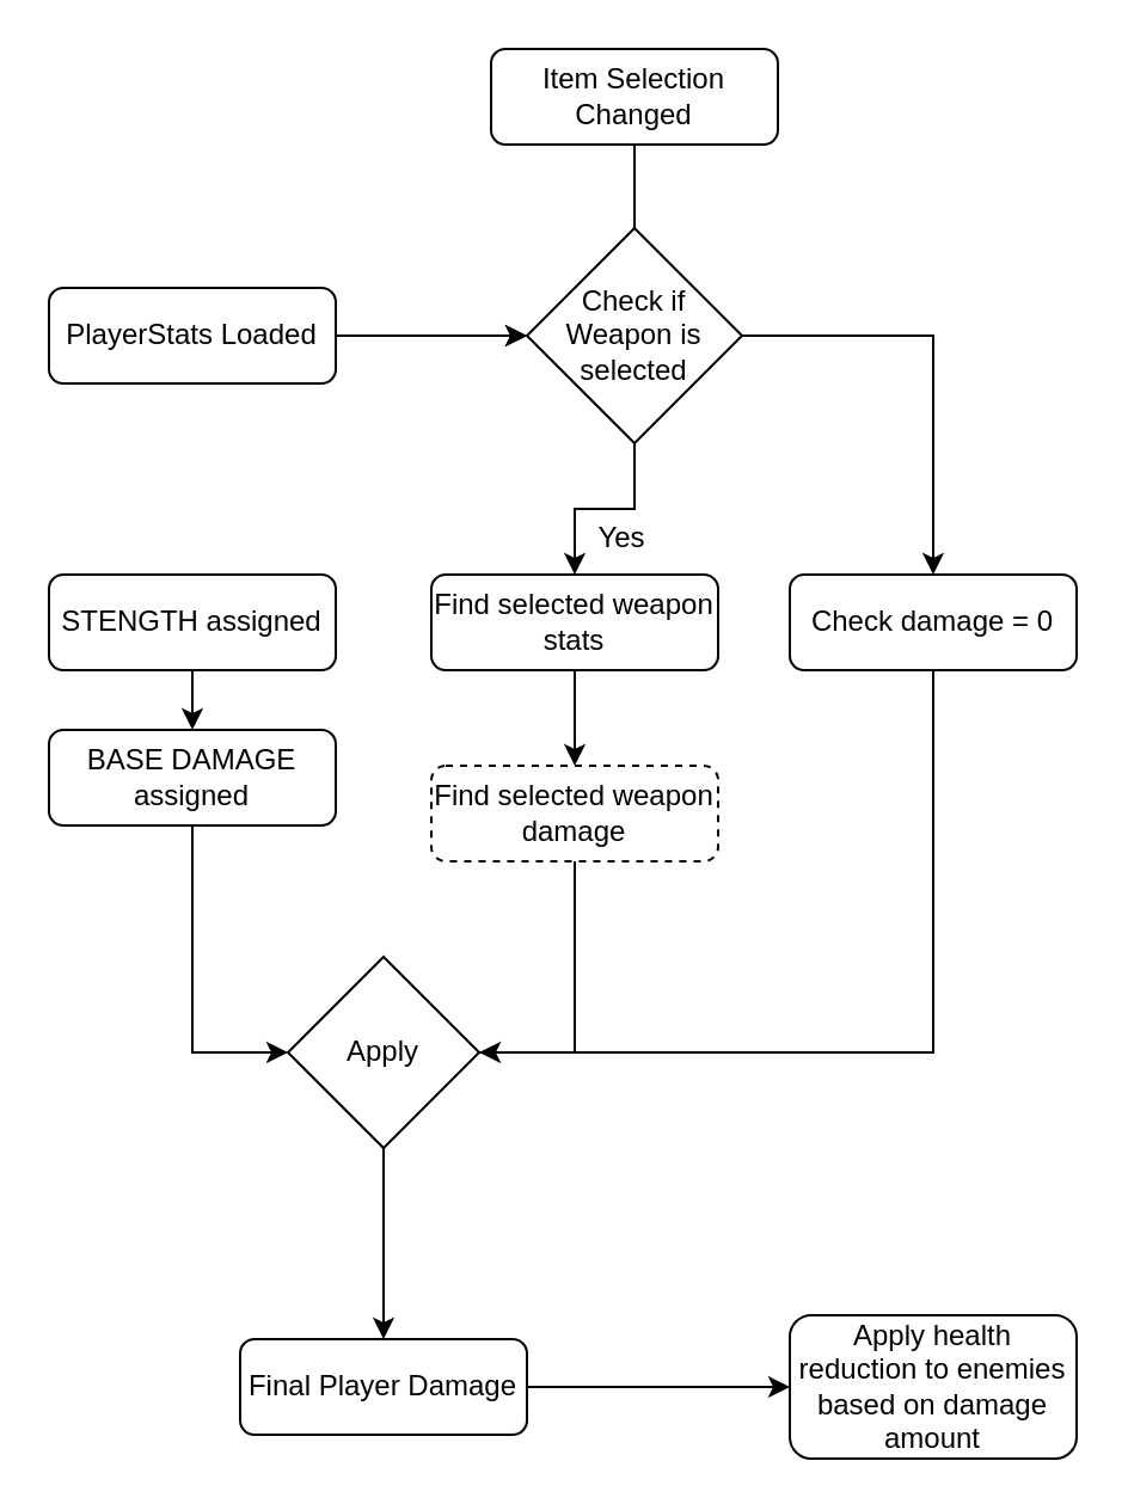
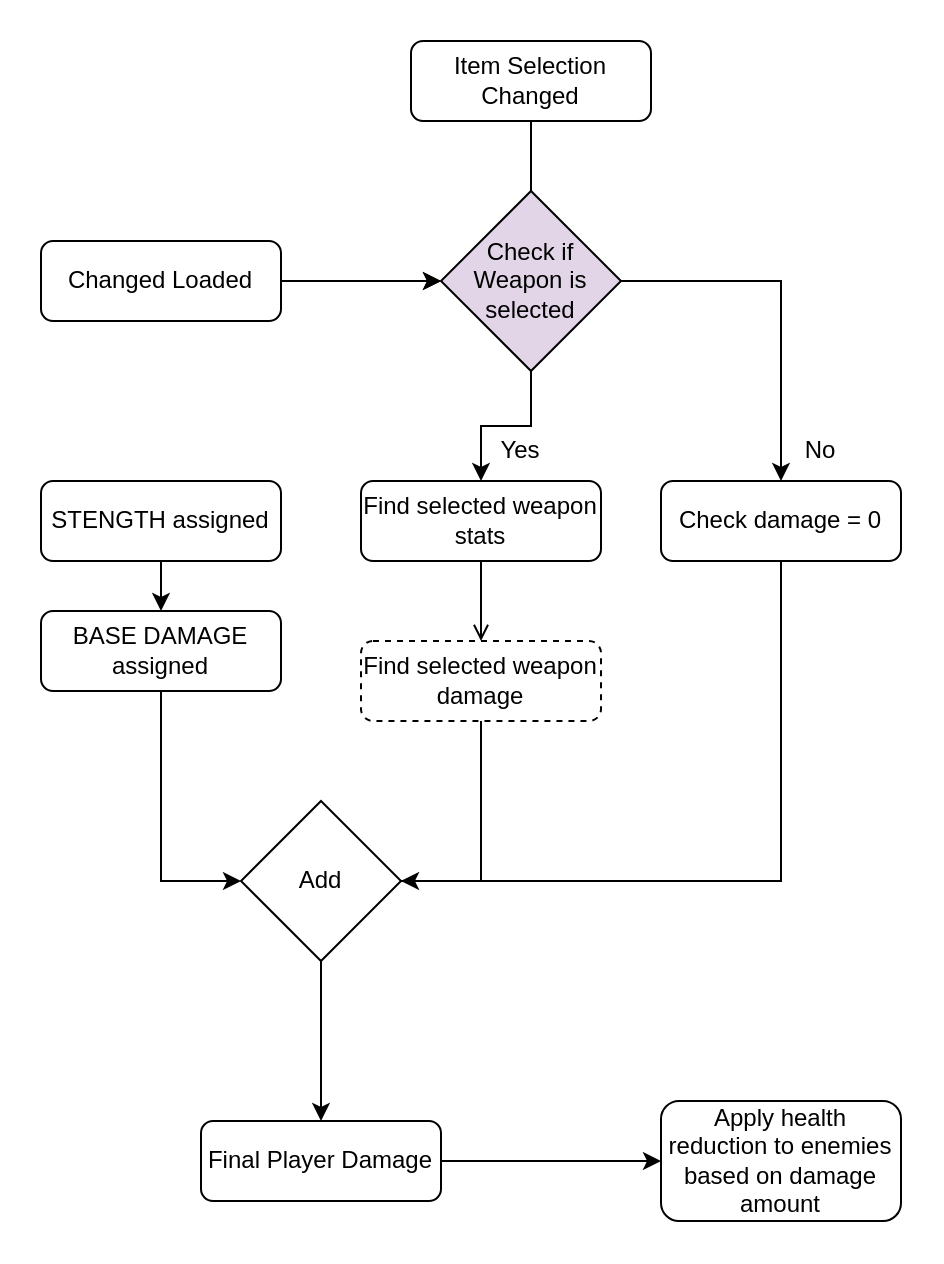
- <mxCell id="5" value="PlayerStats Loaded" style="rounded=1;whiteSpace=wrap;html=1;" vertex="1" parent="1"><mxGeometry x="20" y="120" width="120" height="40" as="geometry" /></mxCell>
+ <mxCell id="5" value="Changed Loaded" style="rounded=1;whiteSpace=wrap;html=1;" vertex="1" parent="1"><mxGeometry x="20" y="120" width="120" height="40" as="geometry" /></mxCell>
- <mxCell id="20" value="Check if Weapon is selected" style="rhombus;whiteSpace=wrap;html=1;" vertex="1" parent="1"><mxGeometry x="220" y="95" width="90" height="90" as="geometry" /></mxCell>
+ <mxCell id="20" value="Check if Weapon is selected" style="rhombus;whiteSpace=wrap;html=1;fillColor=#e1d5e7;" vertex="1" parent="1"><mxGeometry x="220" y="95" width="90" height="90" as="geometry" /></mxCell>
+ <mxCell id="24" value="No" style="text;html=1;strokeColor=none;fillColor=none;align=center;verticalAlign=middle;whiteSpace=wrap;rounded=0;" vertex="1" parent="1"><mxGeometry x="380" y="210" width="60" height="30" as="geometry" /></mxCell>
- <mxCell id="12" value="" style="edgeStyle=orthogonalEdgeStyle;rounded=0;orthogonalLoop=1;jettySize=auto;html=1;" edge="1" parent="1" source="13" target="15"><mxGeometry relative="1" as="geometry" /></mxCell>
+ <mxCell id="12" value="" style="edgeStyle=orthogonalEdgeStyle;rounded=0;orthogonalLoop=1;jettySize=auto;html=1;endArrow=open;" edge="1" parent="1" source="13" target="15"><mxGeometry relative="1" as="geometry" /></mxCell>
- <mxCell id="11" value="Apply" style="rhombus;whiteSpace=wrap;html=1;" vertex="1" parent="1"><mxGeometry x="120" y="400" width="80" height="80" as="geometry" /></mxCell>
+ <mxCell id="11" value="Add" style="rhombus;whiteSpace=wrap;html=1;" vertex="1" parent="1"><mxGeometry x="120" y="400" width="80" height="80" as="geometry" /></mxCell>
